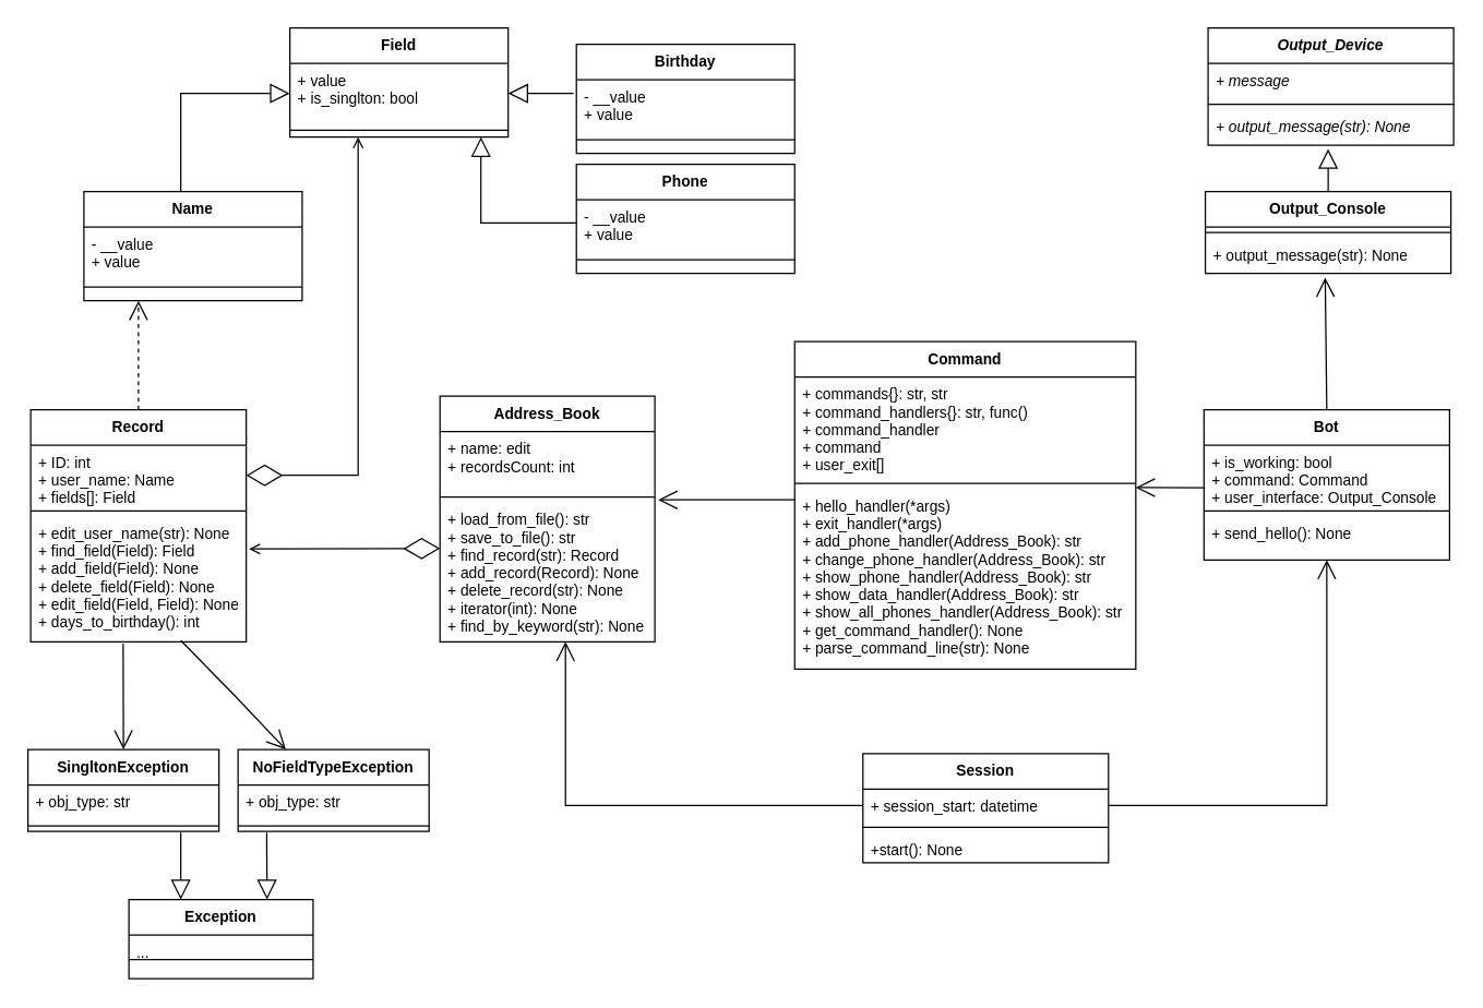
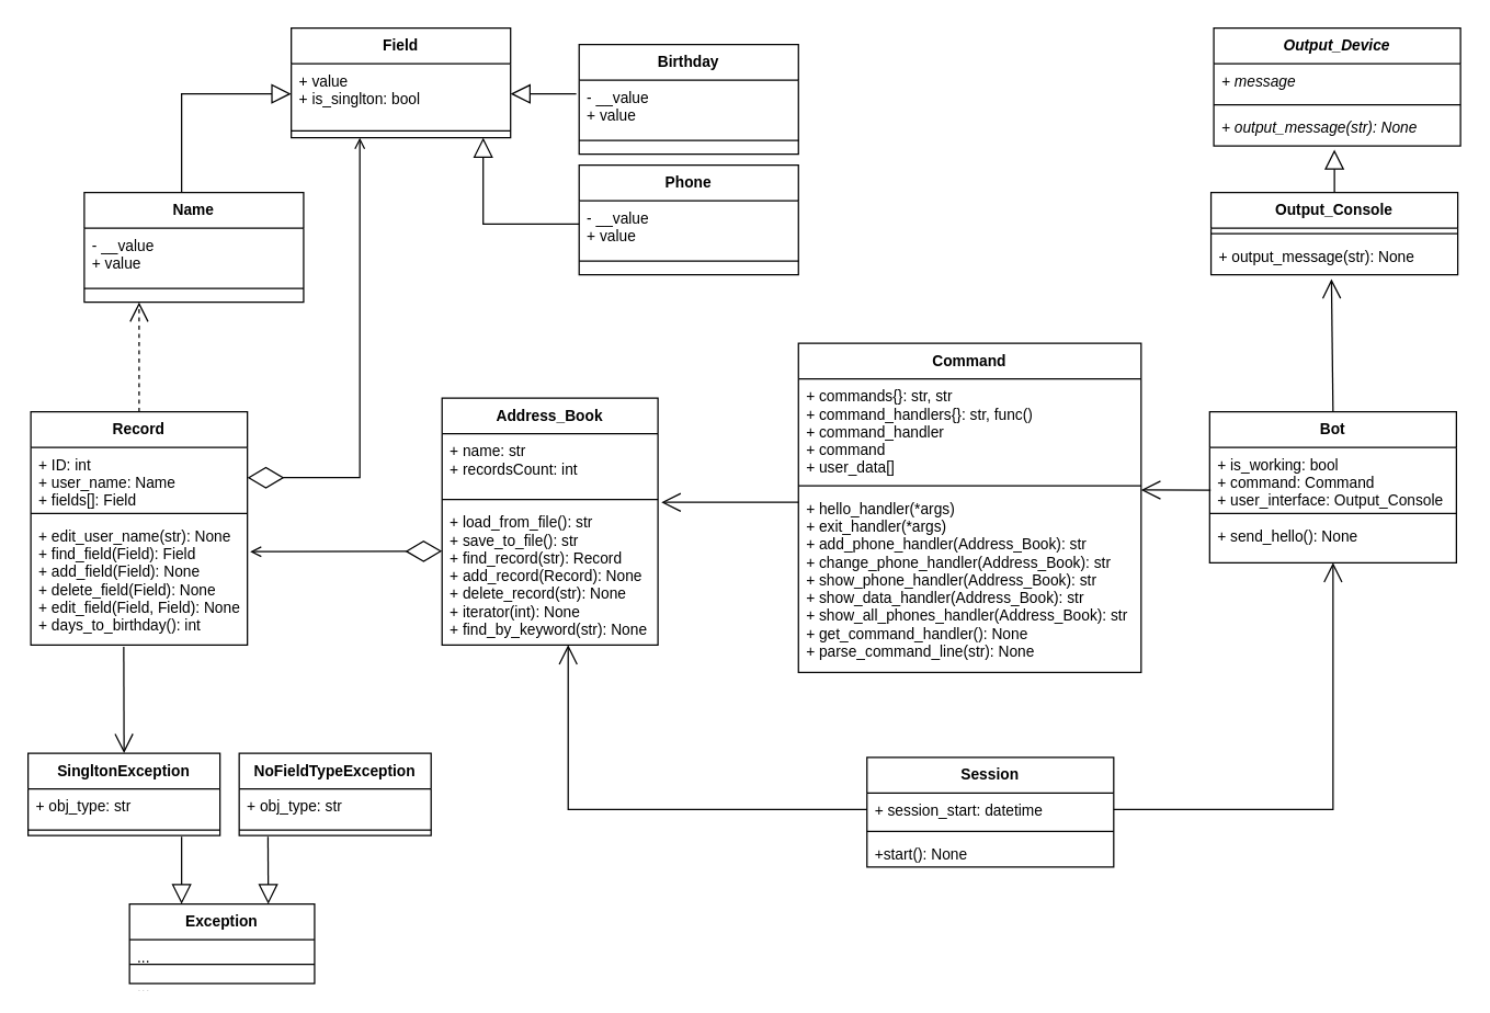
- <mxCell id="48" value="+ commands{}: str, str&#10;+ command_handlers{}: str, func()&#10;+ command_handler&#10;+ command&#10;+ user_exit[]" style="text;strokeColor=none;fillColor=none;align=left;verticalAlign=top;spacingLeft=4;spacingRight=4;overflow=hidden;rotatable=0;points=[[0,0.5],[1,0.5]];portConstraint=eastwest;fontSize=11;" parent="47" vertex="1"><mxGeometry y="26" width="250" height="74" as="geometry" /></mxCell>
+ <mxCell id="48" value="+ commands{}: str, str&#10;+ command_handlers{}: str, func()&#10;+ command_handler&#10;+ command&#10;+ user_data[]" style="text;strokeColor=none;fillColor=none;align=left;verticalAlign=top;spacingLeft=4;spacingRight=4;overflow=hidden;rotatable=0;points=[[0,0.5],[1,0.5]];portConstraint=eastwest;fontSize=11;" parent="47" vertex="1"><mxGeometry y="26" width="250" height="74" as="geometry" /></mxCell>
- <mxCell id="42" value="+ name: edit&#10;+ recordsCount: int" style="text;strokeColor=none;fillColor=none;align=left;verticalAlign=top;spacingLeft=4;spacingRight=4;overflow=hidden;rotatable=0;points=[[0,0.5],[1,0.5]];portConstraint=eastwest;fontSize=11;" parent="41" vertex="1"><mxGeometry y="26" width="157.5" height="44" as="geometry" /></mxCell>
+ <mxCell id="42" value="+ name: str&#10;+ recordsCount: int" style="text;strokeColor=none;fillColor=none;align=left;verticalAlign=top;spacingLeft=4;spacingRight=4;overflow=hidden;rotatable=0;points=[[0,0.5],[1,0.5]];portConstraint=eastwest;fontSize=11;" parent="41" vertex="1"><mxGeometry y="26" width="157.5" height="44" as="geometry" /></mxCell>
- <mxCell id="65" value="" style="endArrow=open;endFill=1;endSize=12;html=1;rounded=0;fontSize=11;exitX=0.697;exitY=0.991;exitDx=0;exitDy=0;exitPerimeter=0;entryX=0.25;entryY=0;entryDx=0;entryDy=0;" parent="1" source="40" target="17" edge="1"><mxGeometry width="160" relative="1" as="geometry"><mxPoint x="152" y="500" as="sourcePoint" /><mxPoint x="312" y="500" as="targetPoint" /><Array as="points"><mxPoint x="172" y="510" /></Array></mxGeometry></mxCell>
